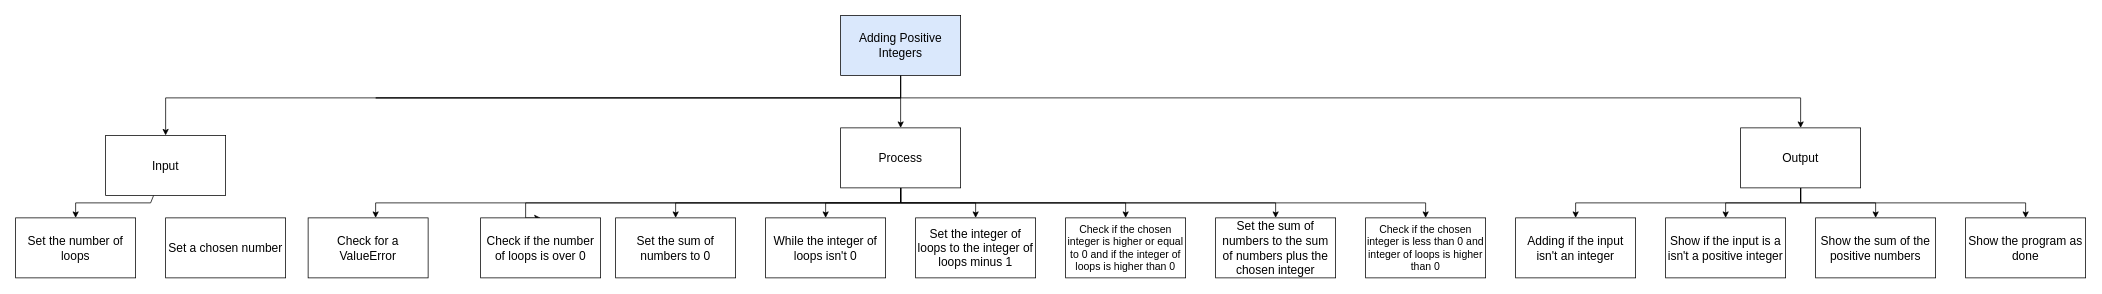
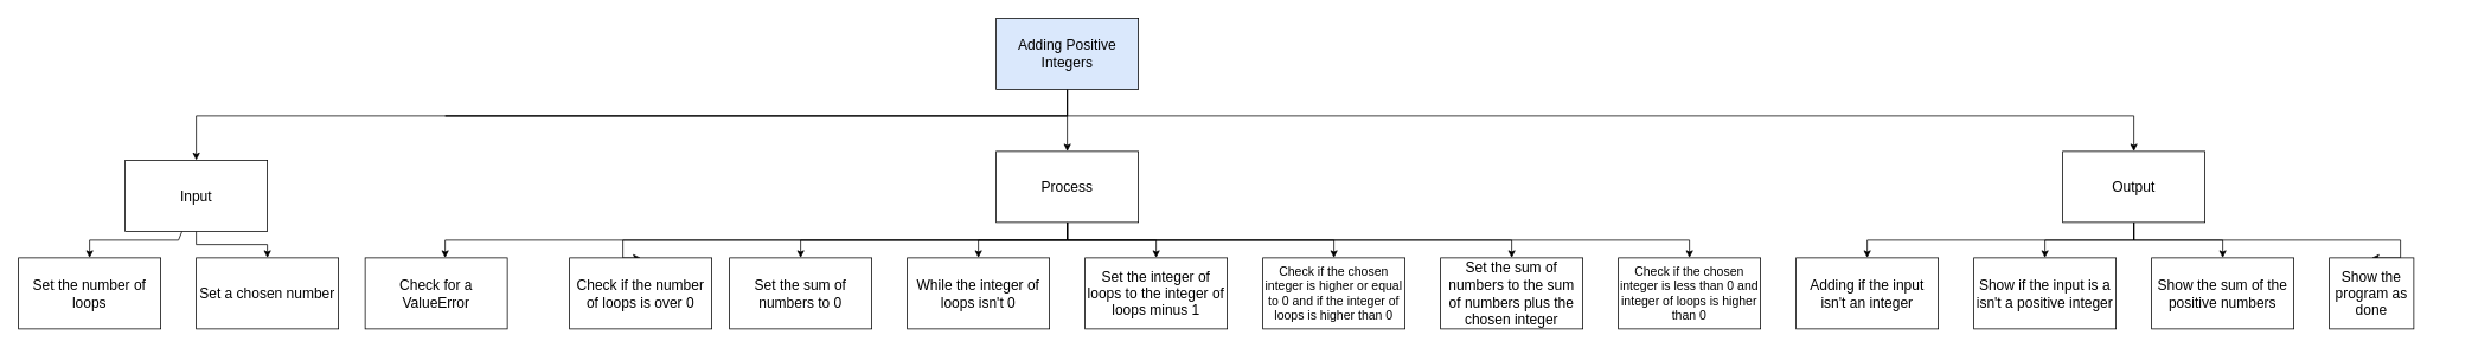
+ <mxCell id="15" style="edgeStyle=orthogonalEdgeStyle;rounded=0;html=1;entryX=0.5;entryY=0;entryDx=0;entryDy=0;fontSize=14;" parent="1" source="17" target="23" edge="1"><mxGeometry relative="1" as="geometry" /></mxCell>
- <mxCell id="24" value="Show the program as done" style="rounded=0;whiteSpace=wrap;html=1;fontSize=16;" parent="1" vertex="1"><mxGeometry x="2620" y="290" width="160" height="80" as="geometry" /></mxCell>
+ <mxCell id="24" value="Show the program as done" style="rounded=0;whiteSpace=wrap;html=1;fontSize=16;" parent="1" vertex="1"><mxGeometry x="2620" y="290" width="95" height="80" as="geometry" /></mxCell>
